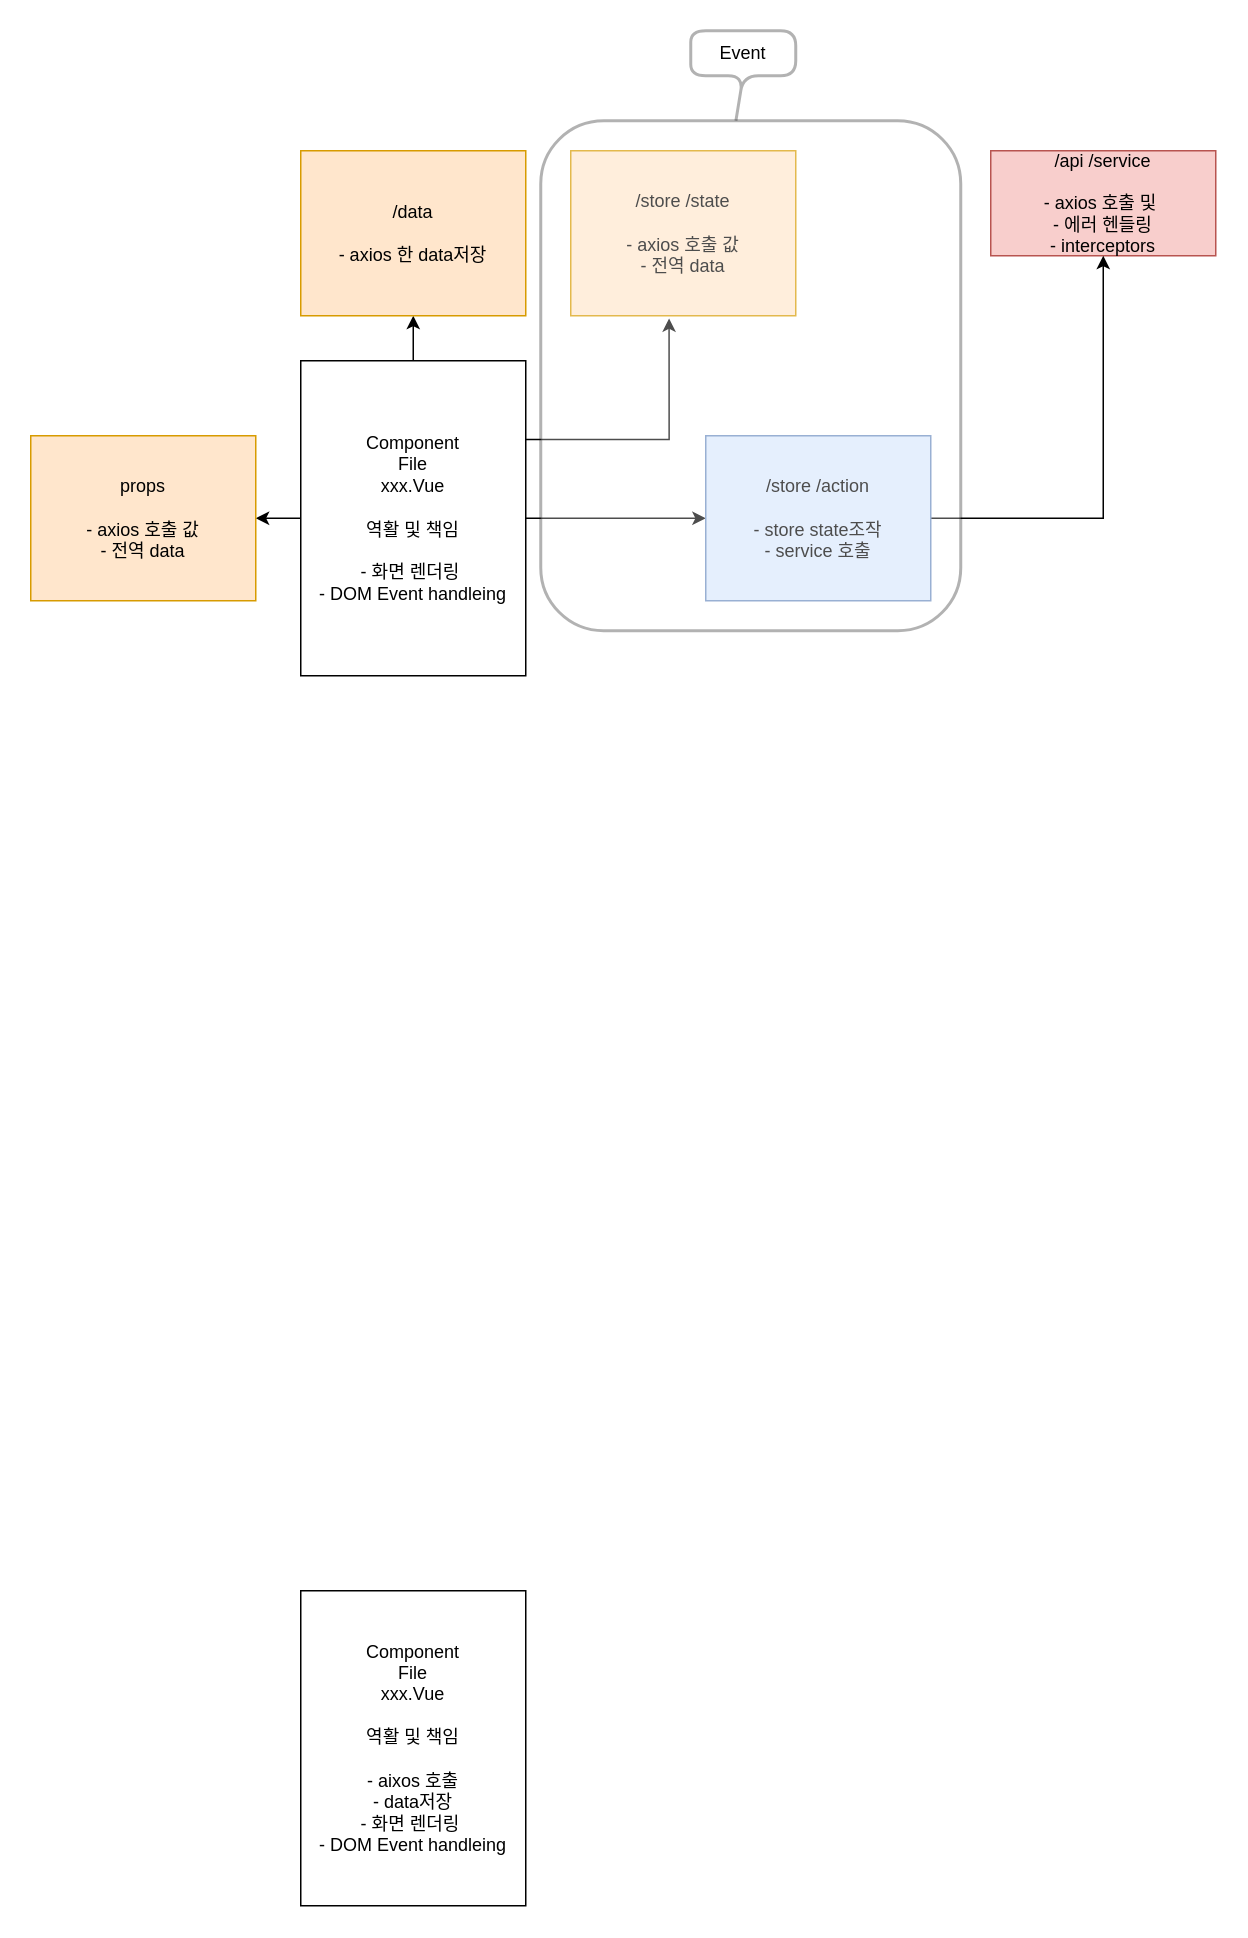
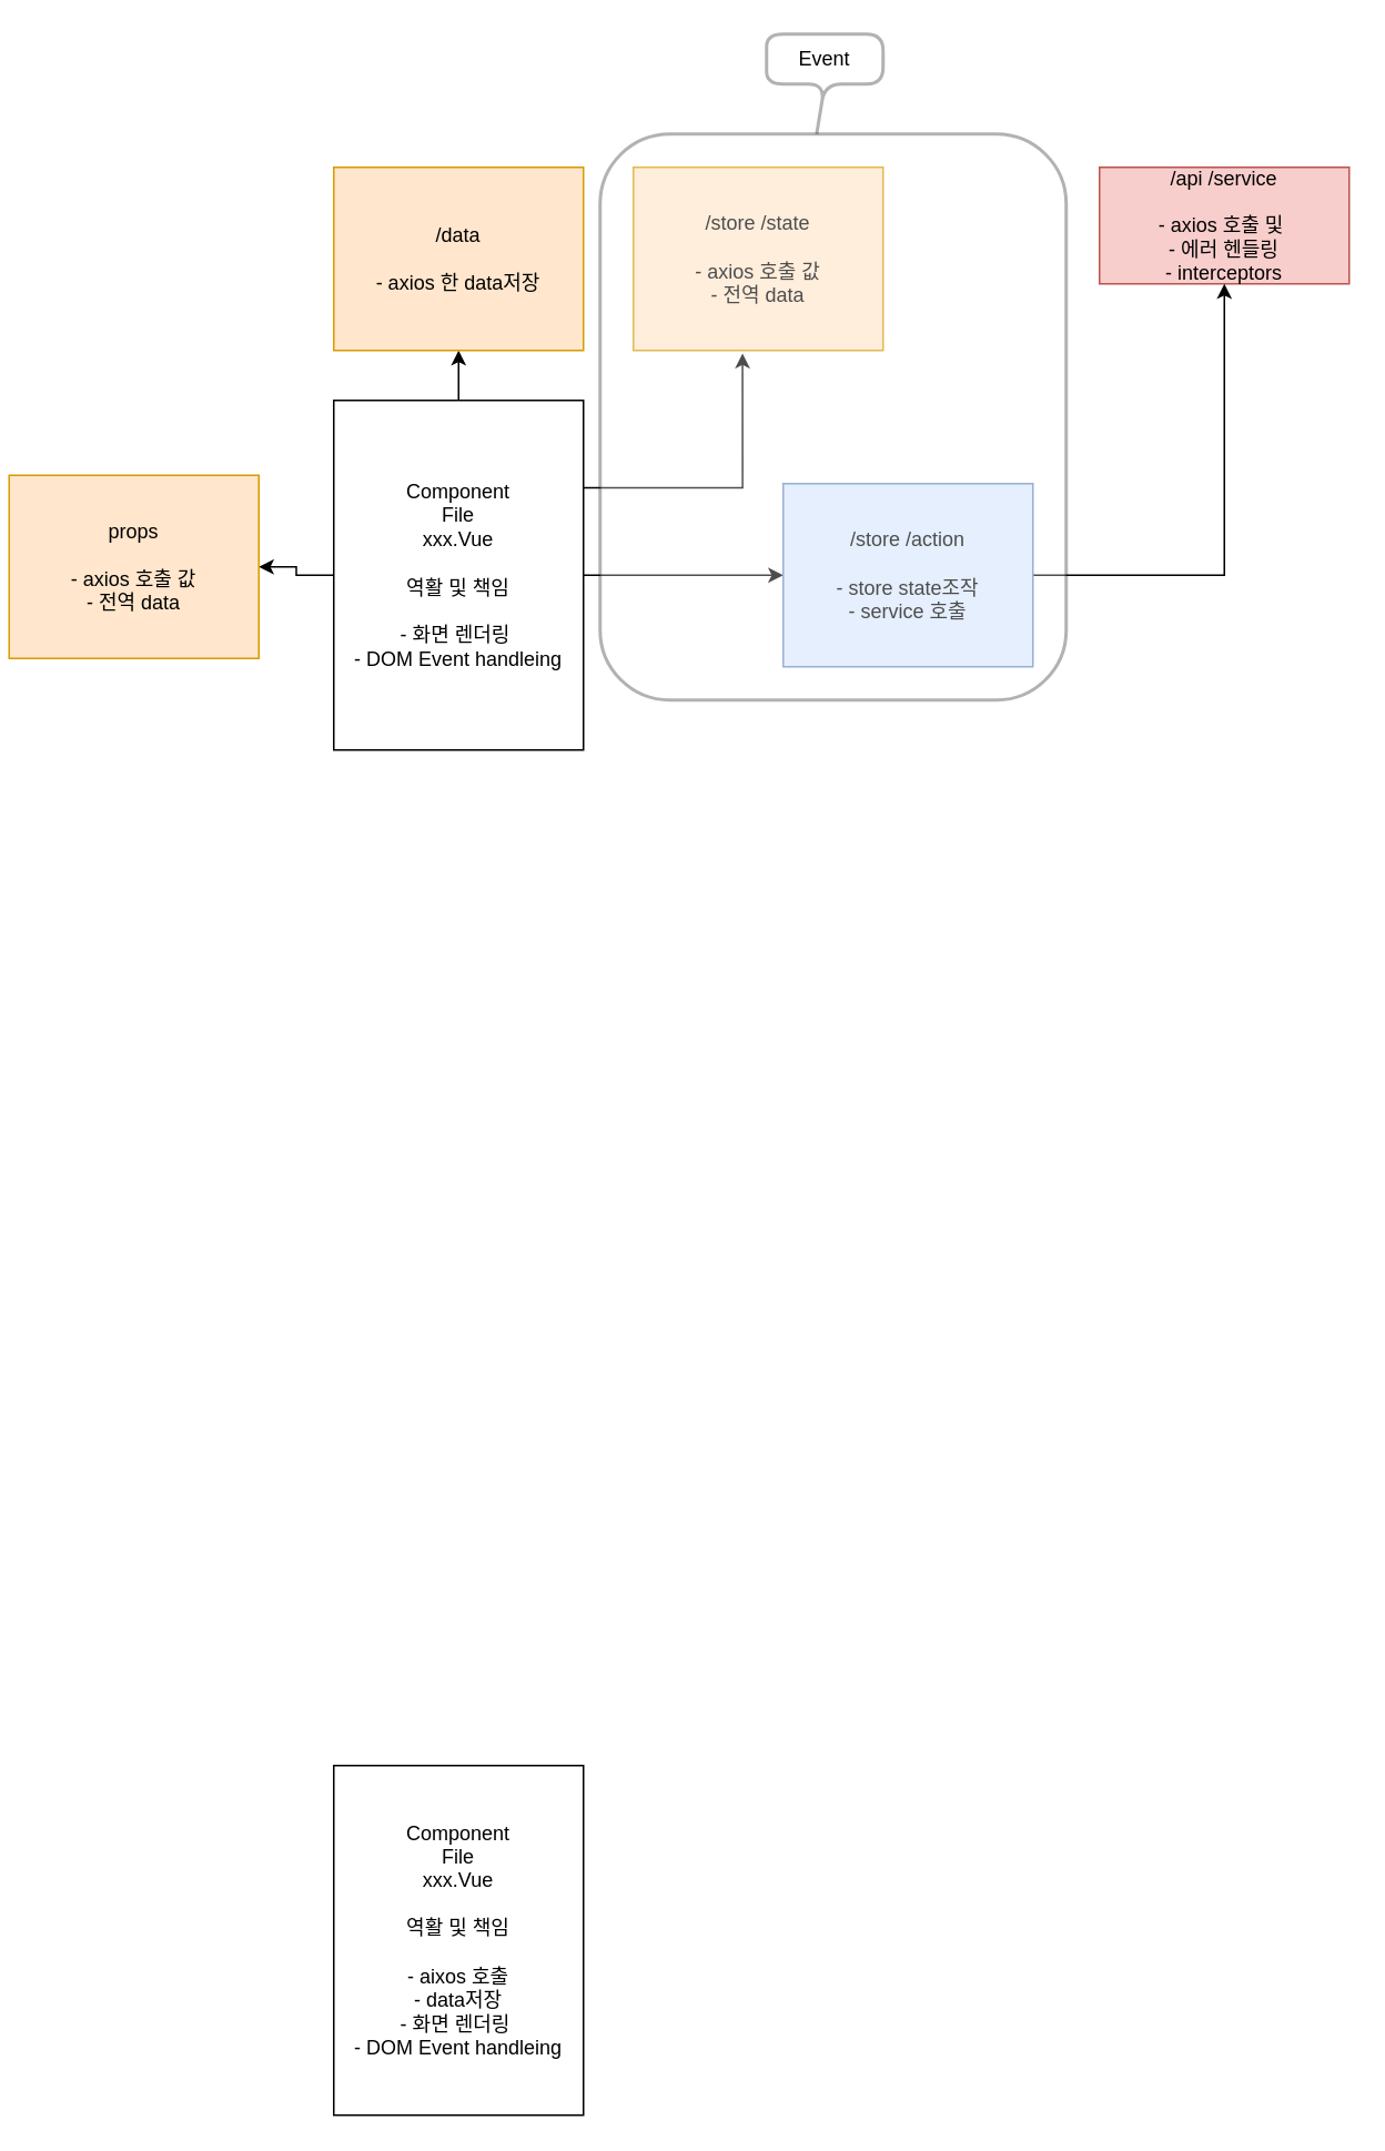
- <mxCell id="11" value="props&lt;br&gt;&lt;br&gt;- axios 호출 값&lt;br&gt;- 전역 data" style="rounded=0;whiteSpace=wrap;html=1;fillColor=#ffe6cc;strokeColor=#d79b00;" vertex="1" parent="1"><mxGeometry x="20" y="290" width="150" height="110" as="geometry" /></mxCell>
+ <mxCell id="11" value="props&lt;br&gt;&lt;br&gt;- axios 호출 값&lt;br&gt;- 전역 data" style="rounded=0;whiteSpace=wrap;html=1;fillColor=#ffe6cc;strokeColor=#d79b00;" vertex="1" parent="1"><mxGeometry x="5" y="285" width="150" height="110" as="geometry" /></mxCell>
